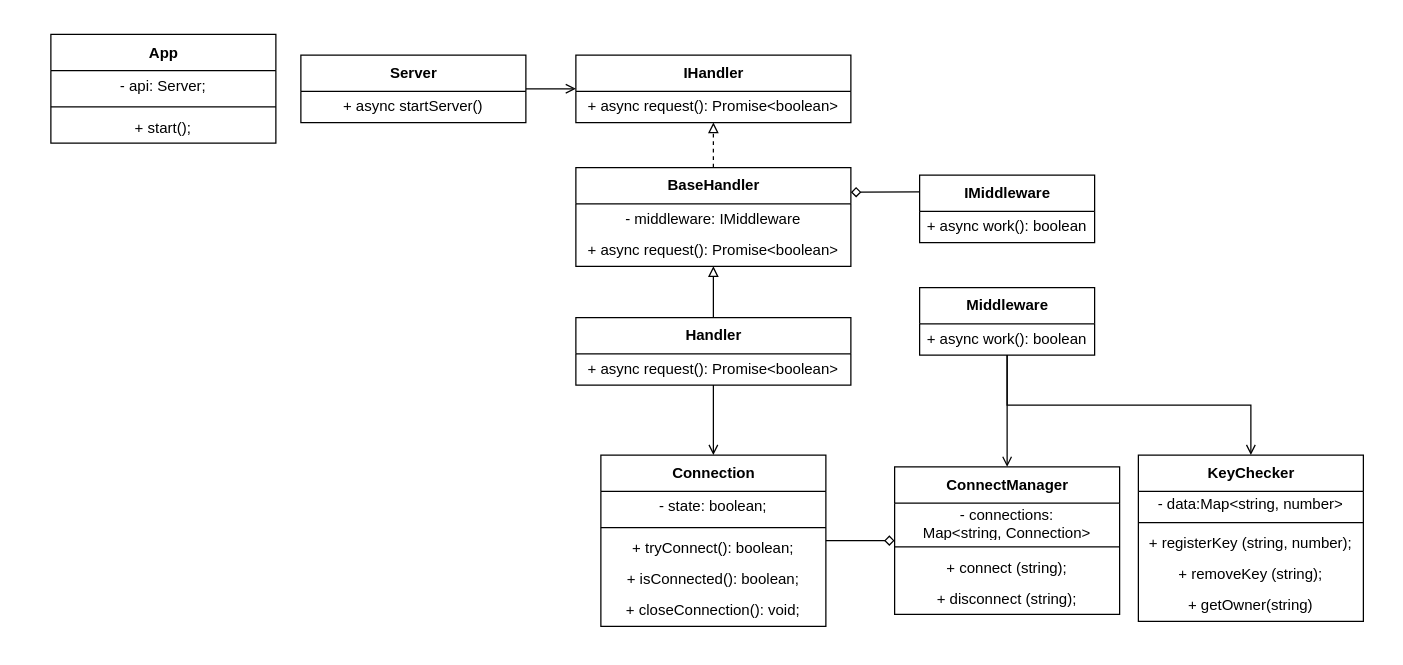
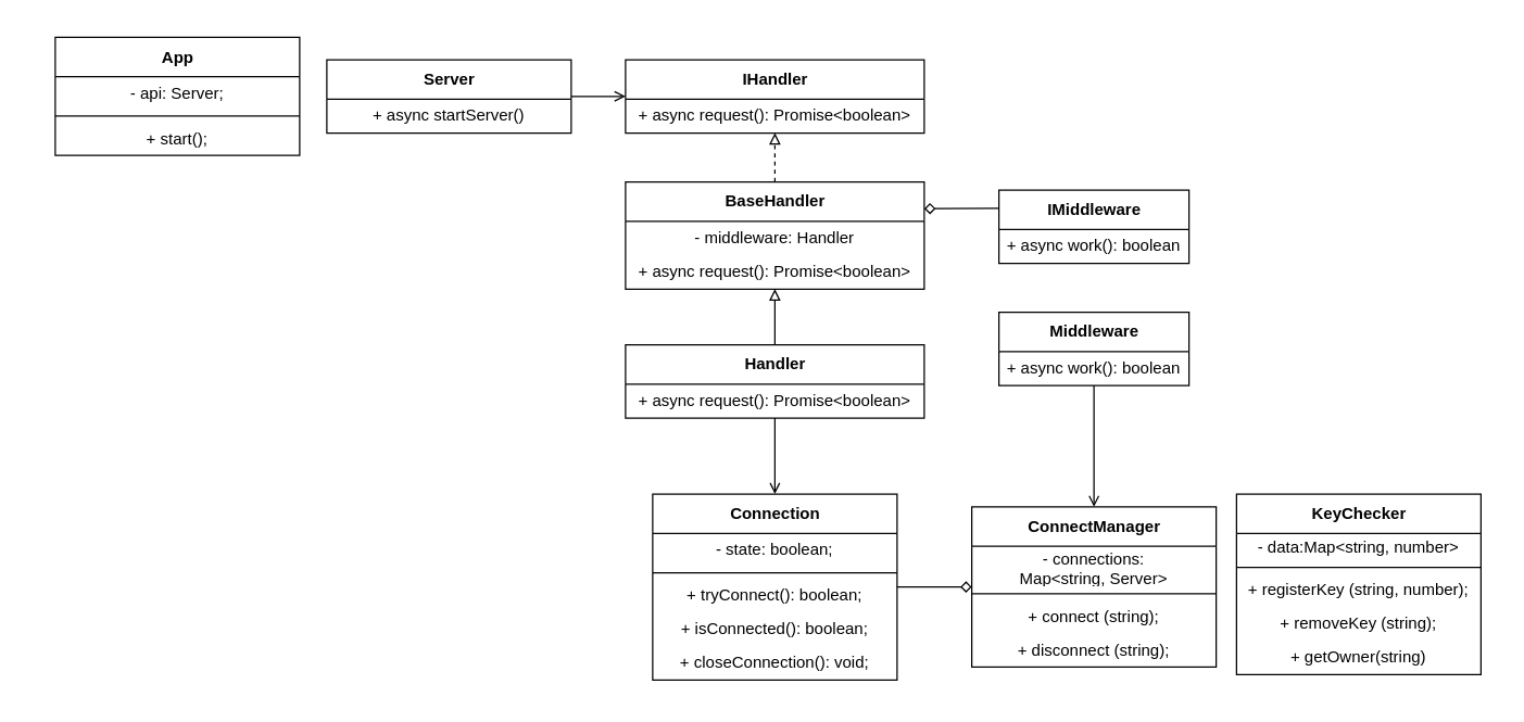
- <mxCell id="14" value="- middleware: IMiddleware" style="text;html=1;strokeColor=none;fillColor=none;align=center;verticalAlign=middle;spacingLeft=4;spacingRight=4;overflow=hidden;rotatable=0;points=[[0,0.5],[1,0.5]];portConstraint=eastwest;" vertex="1" parent="13"><mxGeometry y="29" width="220" height="25" as="geometry" /></mxCell>
+ <mxCell id="14" value="- middleware: Handler" style="text;html=1;strokeColor=none;fillColor=none;align=center;verticalAlign=middle;spacingLeft=4;spacingRight=4;overflow=hidden;rotatable=0;points=[[0,0.5],[1,0.5]];portConstraint=eastwest;" vertex="1" parent="13"><mxGeometry y="29" width="220" height="25" as="geometry" /></mxCell>
- <mxCell id="6" style="edgeStyle=none;html=1;startArrow=none;startFill=0;endArrow=open;endFill=0;rounded=0;" edge="1" parent="1" source="7" target="31"><mxGeometry relative="1" as="geometry"><Array as="points"><mxPoint x="805" y="323.5" /><mxPoint x="1000" y="323.5" /></Array></mxGeometry></mxCell>
- <mxCell id="27" value="- connections: &lt;br&gt;Map&amp;lt;string, Connection&amp;gt;" style="text;html=1;strokeColor=none;fillColor=none;align=center;verticalAlign=middle;spacingLeft=4;spacingRight=4;overflow=hidden;rotatable=0;points=[[0,0.5],[1,0.5]];portConstraint=eastwest;" vertex="1" parent="26"><mxGeometry y="29" width="180" height="31" as="geometry" /></mxCell>
+ <mxCell id="27" value="- connections: &lt;br&gt;Map&amp;lt;string, Server&amp;gt;" style="text;html=1;strokeColor=none;fillColor=none;align=center;verticalAlign=middle;spacingLeft=4;spacingRight=4;overflow=hidden;rotatable=0;points=[[0,0.5],[1,0.5]];portConstraint=eastwest;" vertex="1" parent="26"><mxGeometry y="29" width="180" height="31" as="geometry" /></mxCell>
